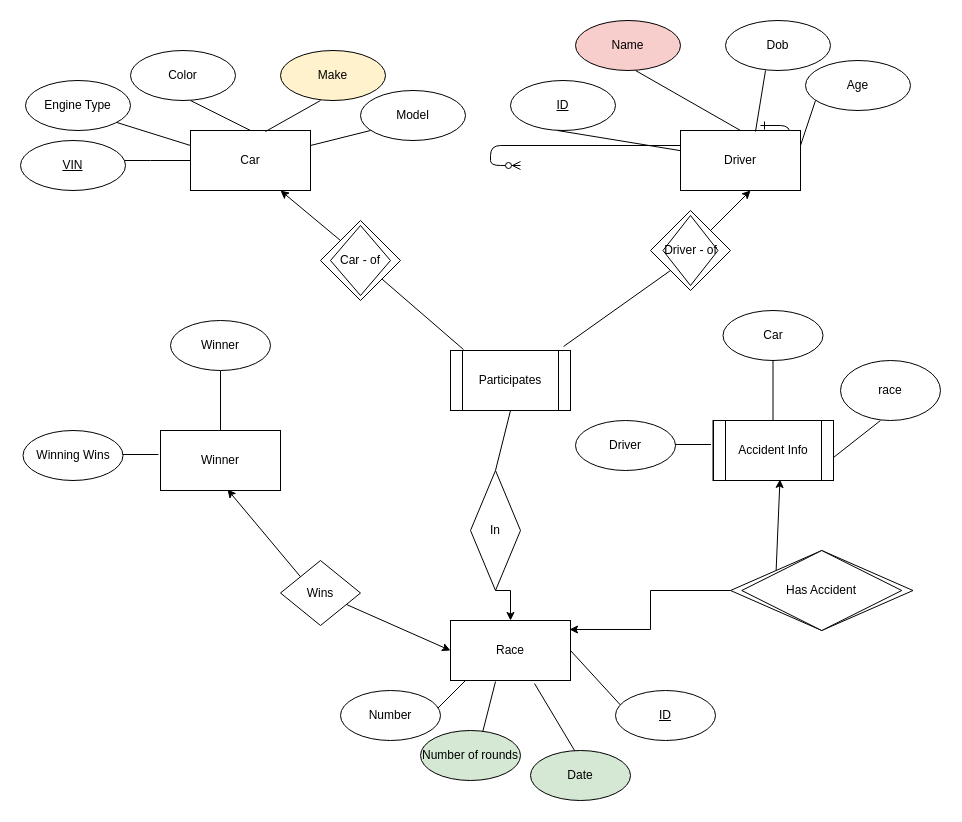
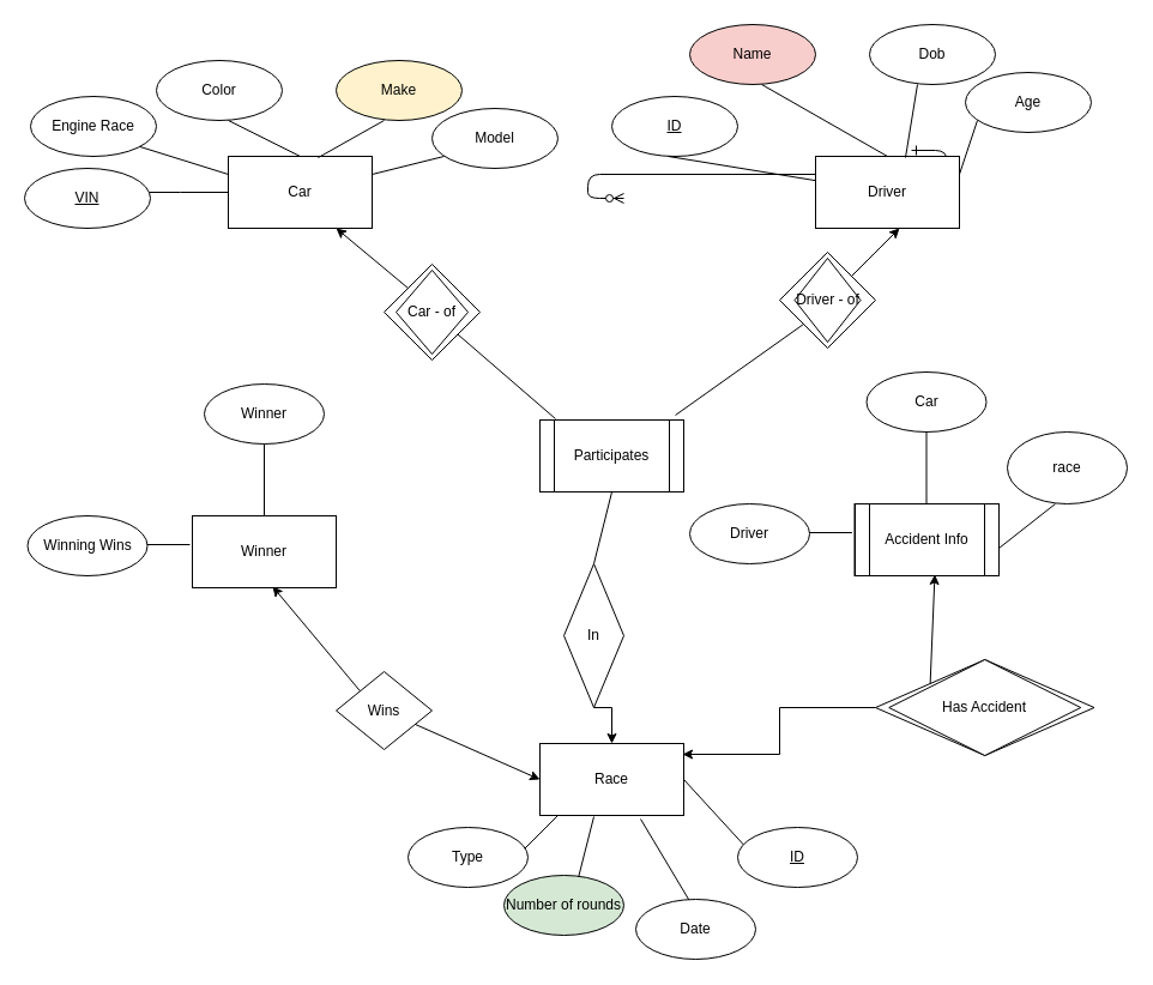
- <mxCell id="25" value="Engine Type" style="ellipse;whiteSpace=wrap;html=1;" vertex="1" parent="1"><mxGeometry x="25" y="80" width="105" height="50" as="geometry" /></mxCell>
+ <mxCell id="25" value="Engine Race" style="ellipse;whiteSpace=wrap;html=1;" vertex="1" parent="1"><mxGeometry x="25" y="80" width="105" height="50" as="geometry" /></mxCell>
- <mxCell id="47" value="Number" style="ellipse;whiteSpace=wrap;html=1;" vertex="1" parent="1"><mxGeometry x="340" y="690" width="100" height="50" as="geometry" /></mxCell>
+ <mxCell id="47" value="Type" style="ellipse;whiteSpace=wrap;html=1;" vertex="1" parent="1"><mxGeometry x="340" y="690" width="100" height="50" as="geometry" /></mxCell>
- <mxCell id="49" value="Date" style="ellipse;whiteSpace=wrap;html=1;fillColor=#d5e8d4;" vertex="1" parent="1"><mxGeometry x="530" y="750" width="100" height="50" as="geometry" /></mxCell>
+ <mxCell id="49" value="Date" style="ellipse;whiteSpace=wrap;html=1;" vertex="1" parent="1"><mxGeometry x="530" y="750" width="100" height="50" as="geometry" /></mxCell>
